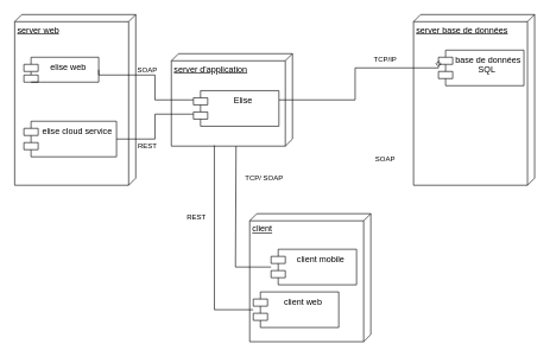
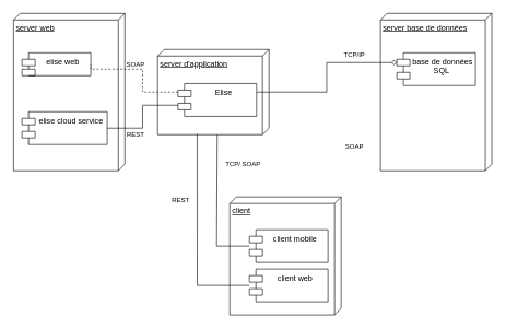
- <mxCell id="3" value="base de données SQL&amp;nbsp;" style="shape=module;align=left;spacingLeft=20;align=center;verticalAlign=top;whiteSpace=wrap;html=1;" vertex="1" parent="1"><mxGeometry x="615" y="70" width="120" height="50" as="geometry" /></mxCell>
+ <mxCell id="3" value="base de données SQL&amp;nbsp;" style="shape=module;align=left;spacingLeft=20;align=center;verticalAlign=top;whiteSpace=wrap;html=1;" vertex="1" parent="1"><mxGeometry x="605" y="80" width="120" height="50" as="geometry" /></mxCell>
- <mxCell id="11" style="edgeStyle=orthogonalEdgeStyle;rounded=0;orthogonalLoop=1;jettySize=auto;html=1;entryX=1;entryY=0.5;entryDx=0;entryDy=0;endArrow=none;endFill=0;" edge="1" parent="1" source="14" target="5"><mxGeometry relative="1" as="geometry"><Array as="points"><mxPoint x="217" y="140" /><mxPoint x="217" y="105" /></Array></mxGeometry></mxCell>
+ <mxCell id="11" style="edgeStyle=orthogonalEdgeStyle;rounded=0;orthogonalLoop=1;jettySize=auto;html=1;entryX=1;entryY=0.5;entryDx=0;entryDy=0;endArrow=none;endFill=0;dashed=1;" edge="1" parent="1" source="14" target="5"><mxGeometry relative="1" as="geometry"><Array as="points"><mxPoint x="217" y="140" /><mxPoint x="217" y="105" /></Array></mxGeometry></mxCell>
- <mxCell id="21" value="client web" style="shape=module;align=left;spacingLeft=20;align=center;verticalAlign=top;whiteSpace=wrap;html=1;" vertex="1" parent="1"><mxGeometry x="355" y="410" width="120" height="50" as="geometry" /></mxCell>
+ <mxCell id="21" value="client web" style="shape=module;align=left;spacingLeft=20;align=center;verticalAlign=top;whiteSpace=wrap;html=1;" vertex="1" parent="1"><mxGeometry x="380" y="410" width="120" height="50" as="geometry" /></mxCell>
